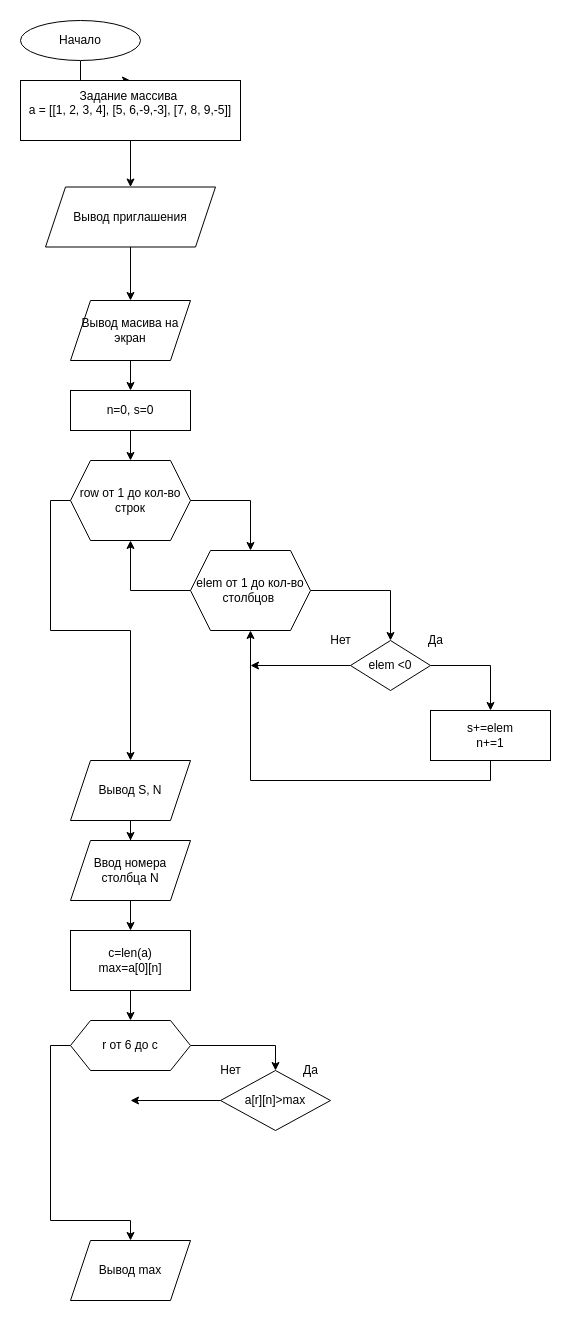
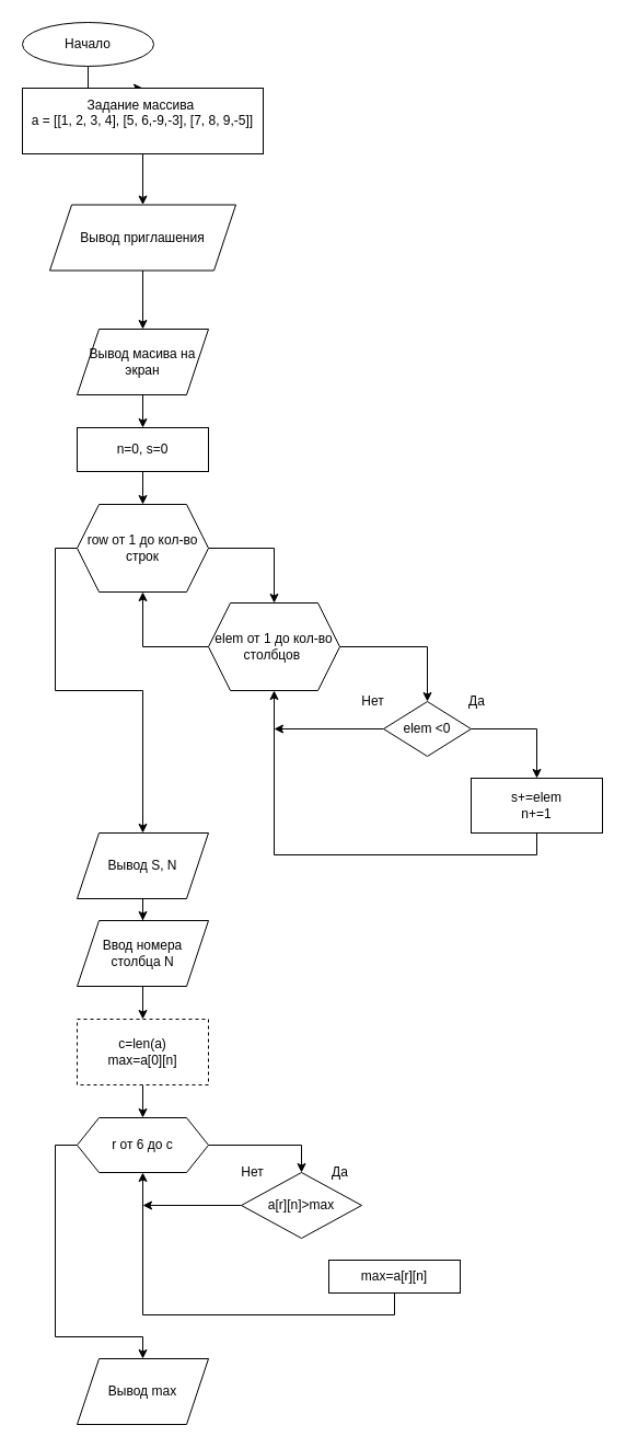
- <mxCell id="30" value="&lt;div&gt;c=len(a)&lt;/div&gt;&lt;div&gt;max=a[0][n]&lt;/div&gt;" style="rounded=0;whiteSpace=wrap;html=1;" vertex="1" parent="1"><mxGeometry x="70" y="930" width="120" height="60" as="geometry" /></mxCell>
+ <mxCell id="30" value="&lt;div&gt;c=len(a)&lt;/div&gt;&lt;div&gt;max=a[0][n]&lt;/div&gt;" style="rounded=0;whiteSpace=wrap;html=1;dashed=1;" vertex="1" parent="1"><mxGeometry x="70" y="930" width="120" height="60" as="geometry" /></mxCell>
+ <mxCell id="39" value="max=a[r][n]" style="rounded=0;whiteSpace=wrap;html=1;" vertex="1" parent="1"><mxGeometry x="300" y="1150" width="120" height="30" as="geometry" /></mxCell>
+ <mxCell id="38" style="edgeStyle=orthogonalEdgeStyle;rounded=0;orthogonalLoop=1;jettySize=auto;html=1;exitX=0.5;exitY=1;exitDx=0;exitDy=0;entryX=0.5;entryY=1;entryDx=0;entryDy=0;" edge="1" parent="1" source="39" target="33"><mxGeometry relative="1" as="geometry" /></mxCell>
